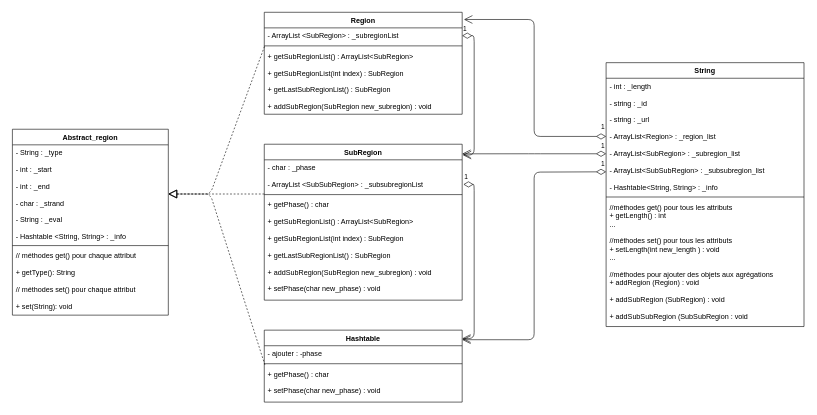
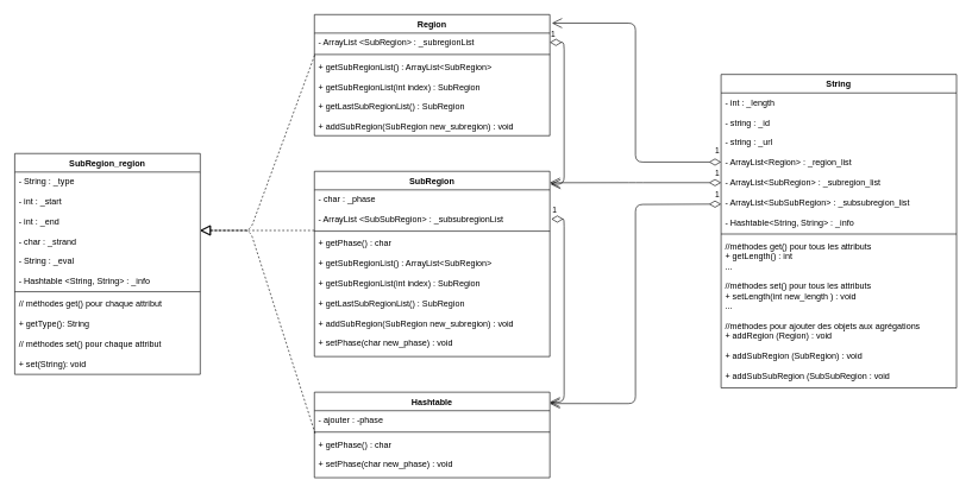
- <mxCell id="2" value="Abstract_region" style="swimlane;fontStyle=1;align=center;verticalAlign=top;childLayout=stackLayout;horizontal=1;startSize=26;horizontalStack=0;resizeParent=1;resizeParentMax=0;resizeLast=0;collapsible=1;marginBottom=0;" vertex="1" parent="1"><mxGeometry x="20" y="215" width="260" height="310" as="geometry" /></mxCell>
+ <mxCell id="2" value="SubRegion_region" style="swimlane;fontStyle=1;align=center;verticalAlign=top;childLayout=stackLayout;horizontal=1;startSize=26;horizontalStack=0;resizeParent=1;resizeParentMax=0;resizeLast=0;collapsible=1;marginBottom=0;" vertex="1" parent="1"><mxGeometry x="20" y="215" width="260" height="310" as="geometry" /></mxCell>
